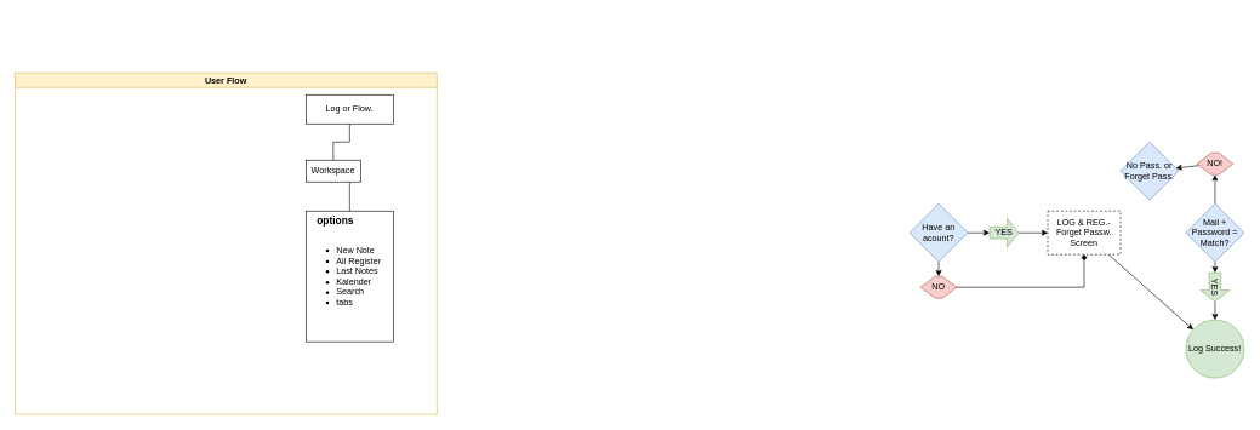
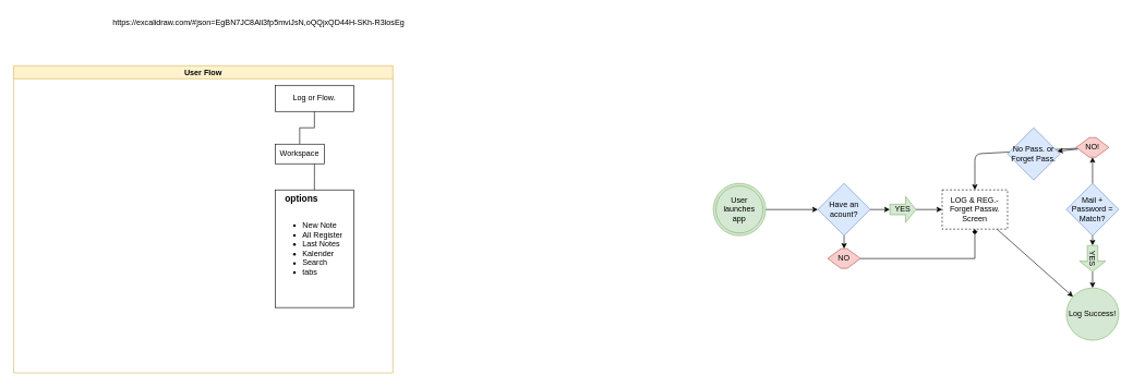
+ <mxCell id="9" value="https://excalidraw.com/#json=EgBN7JC8Ali3fp5mviJsN,oQQjxQD44H-SKh-R3losEg" style="text;whiteSpace=wrap;rounded=0;" parent="1" vertex="1"><mxGeometry x="170" y="20" width="480" height="40" as="geometry" /></mxCell>
+ <mxCell id="27" style="edgeStyle=none;html=1;entryX=0.5;entryY=0;entryDx=0;entryDy=0;" edge="1" parent="1" source="29" target="18"><mxGeometry relative="1" as="geometry"><Array as="points"><mxPoint x="1490" y="235" /></Array></mxGeometry></mxCell>
+ <mxCell id="11" value="User launches app" style="ellipse;shape=doubleEllipse;whiteSpace=wrap;html=1;aspect=fixed;fillColor=#d5e8d4;strokeColor=#82b366;rounded=0;" parent="1" vertex="1"><mxGeometry x="1090" y="280" width="80" height="80" as="geometry" /></mxCell>
+ <mxCell id="10" value="" style="edgeStyle=none;html=1;rounded=0;" parent="1" source="11" target="14" edge="1"><mxGeometry relative="1" as="geometry" /></mxCell>
